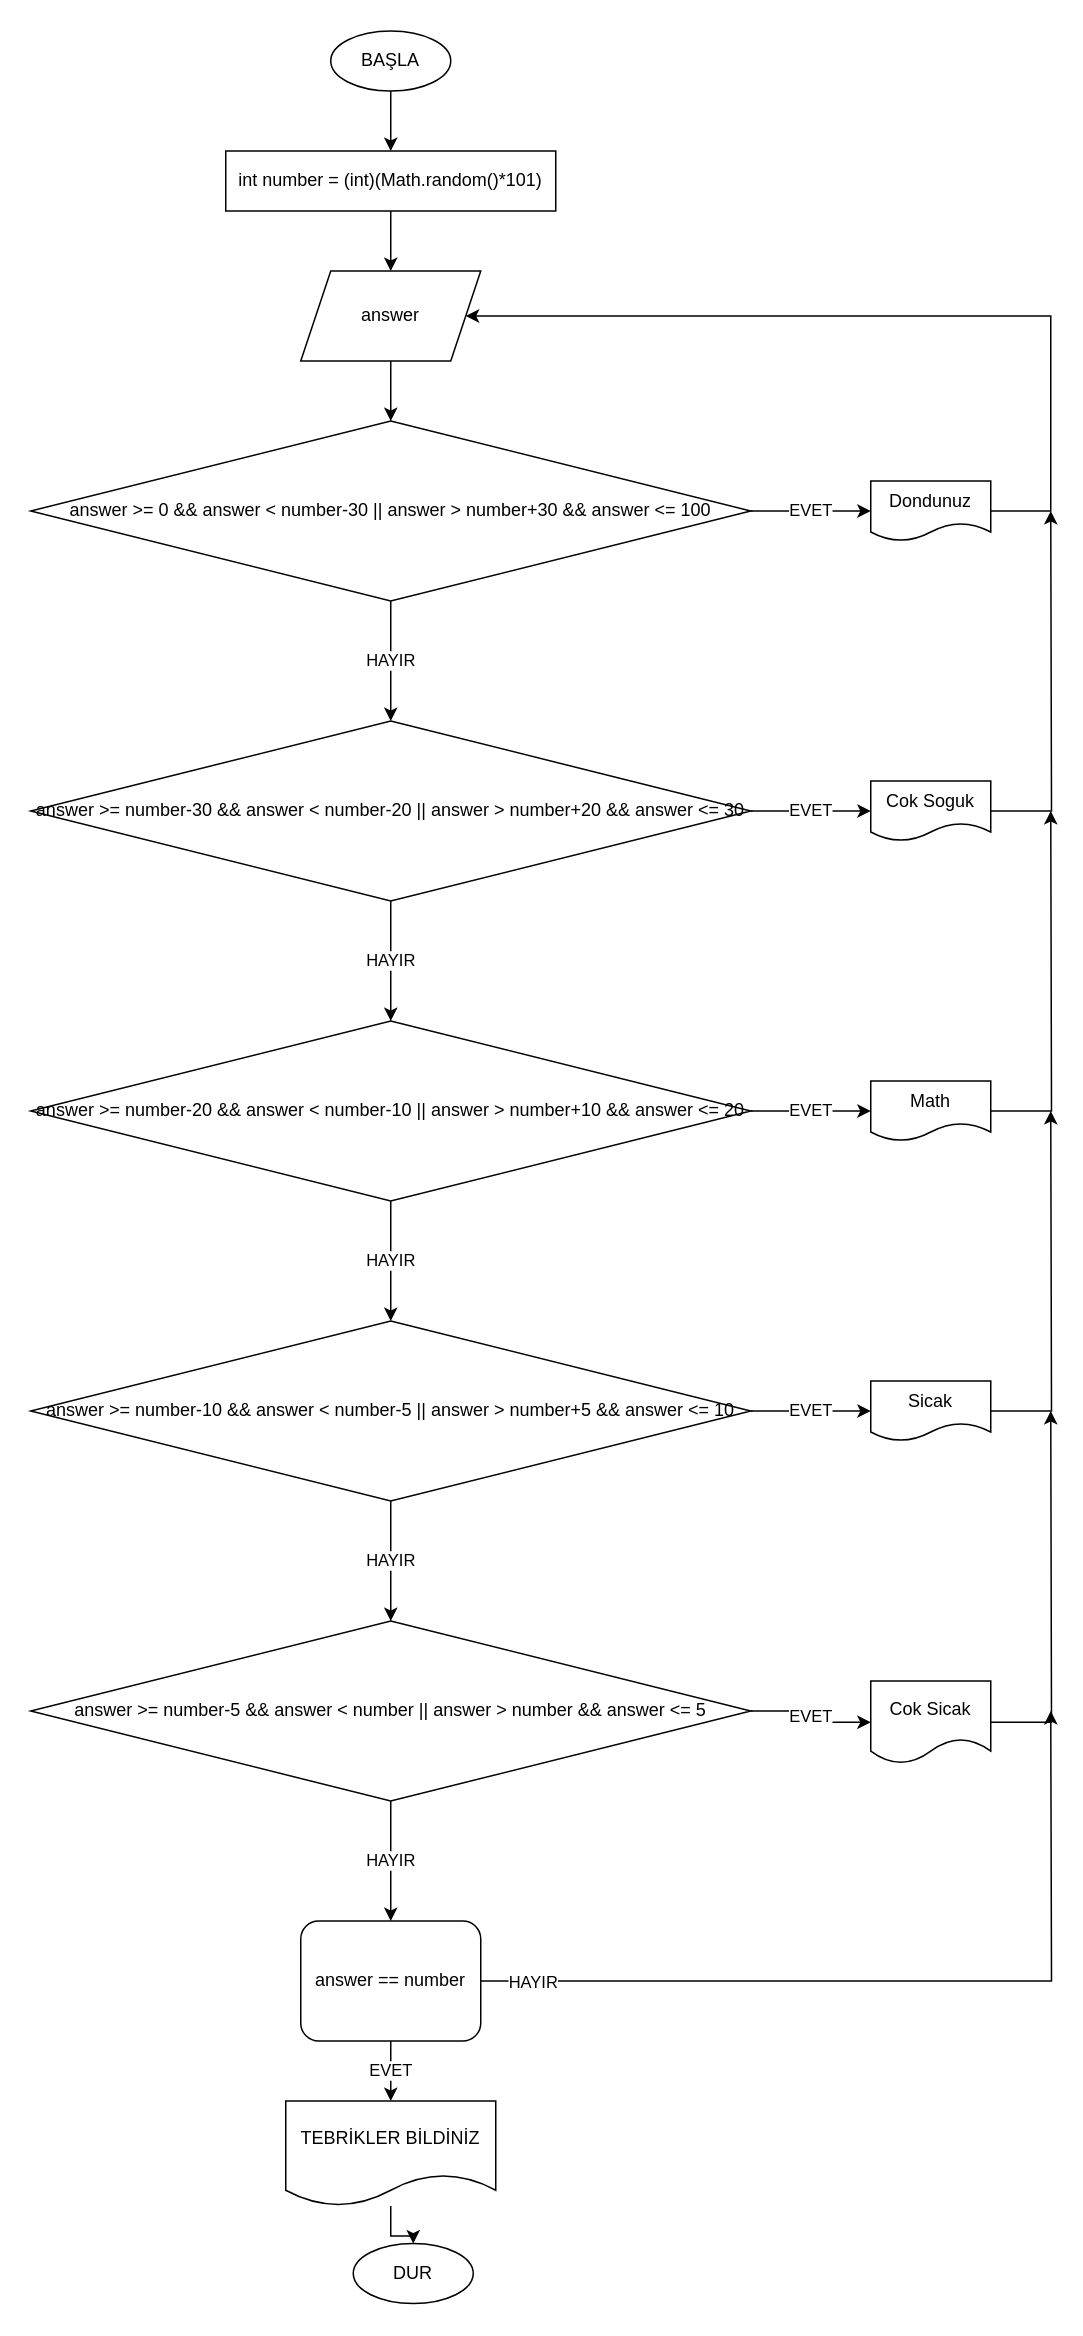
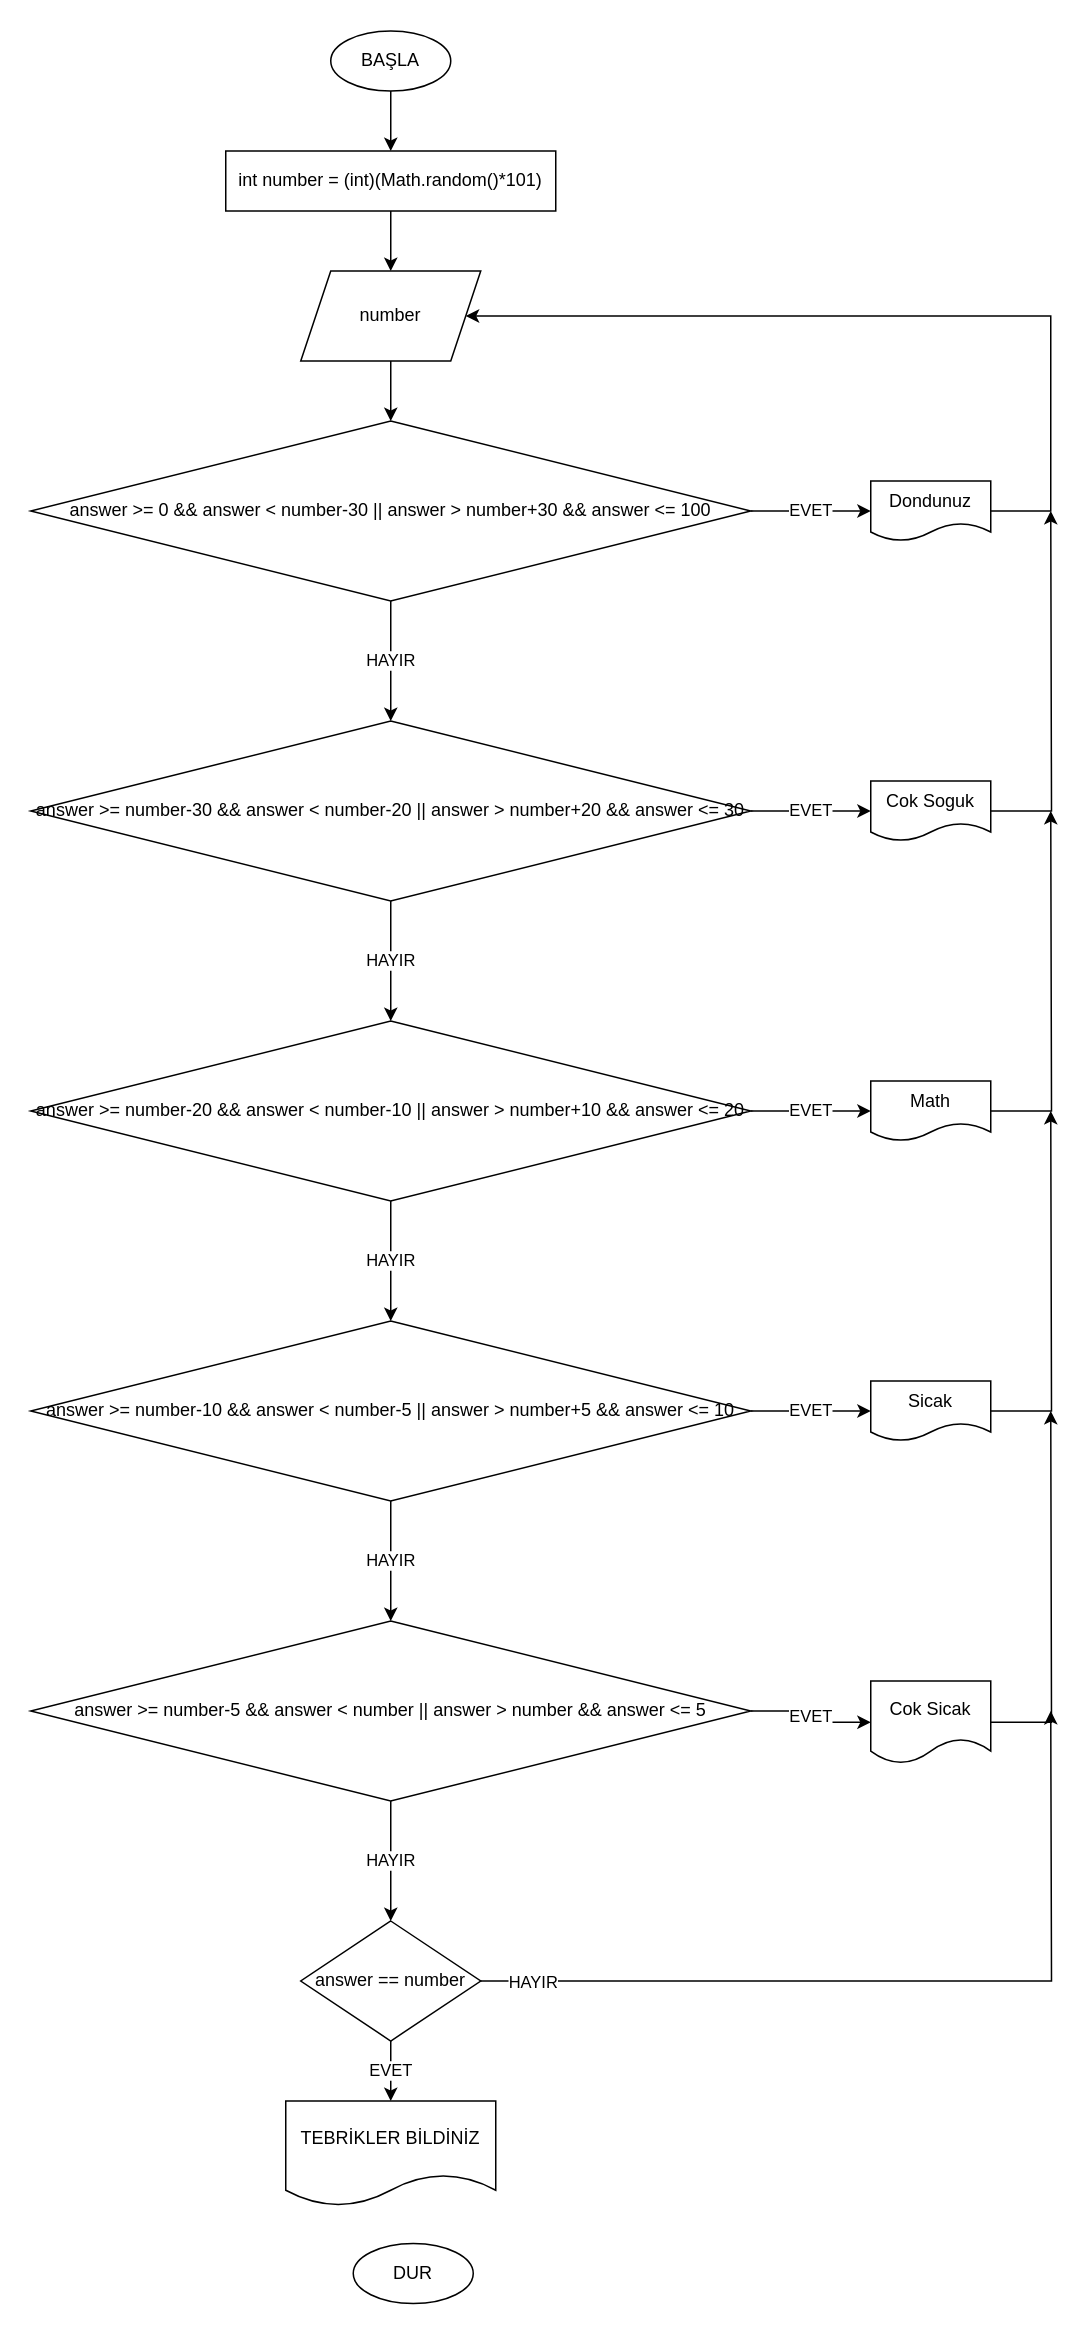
- <mxCell id="7" value="answer" style="shape=parallelogram;perimeter=parallelogramPerimeter;whiteSpace=wrap;html=1;fixedSize=1;" vertex="1" parent="1"><mxGeometry x="200" width="120" height="60" as="geometry" y="180" /></mxCell>
+ <mxCell id="7" value="number" style="shape=parallelogram;perimeter=parallelogramPerimeter;whiteSpace=wrap;html=1;fixedSize=1;" vertex="1" parent="1"><mxGeometry x="200" width="120" height="60" as="geometry" y="180" /></mxCell>
- <mxCell id="26" value="answer == number" style="whiteSpace=wrap;html=1;rounded=1;" vertex="1" parent="1"><mxGeometry x="200" y="1280" width="120" height="80" as="geometry" /></mxCell>
+ <mxCell id="26" value="answer == number" style="rhombus;whiteSpace=wrap;html=1;" vertex="1" parent="1"><mxGeometry x="200" y="1280" width="120" height="80" as="geometry" /></mxCell>
- <mxCell id="27" value="" style="edgeStyle=orthogonalEdgeStyle;rounded=0;orthogonalLoop=1;jettySize=auto;html=1;" edge="1" parent="1" source="28" target="29"><mxGeometry relative="1" as="geometry" /></mxCell>
